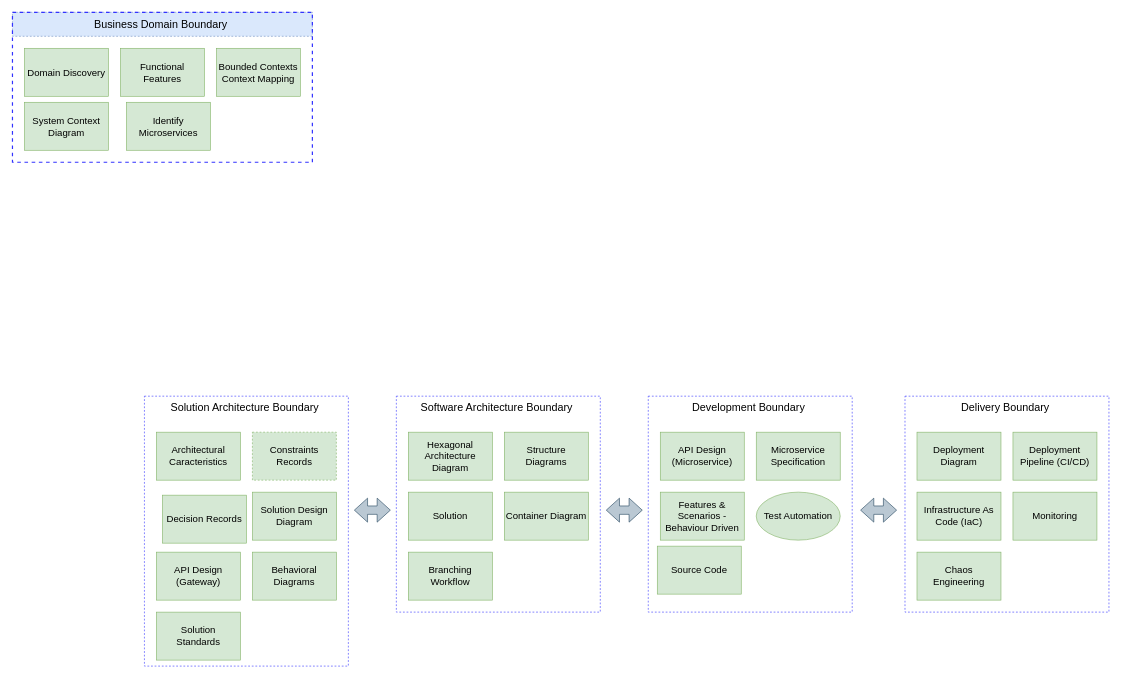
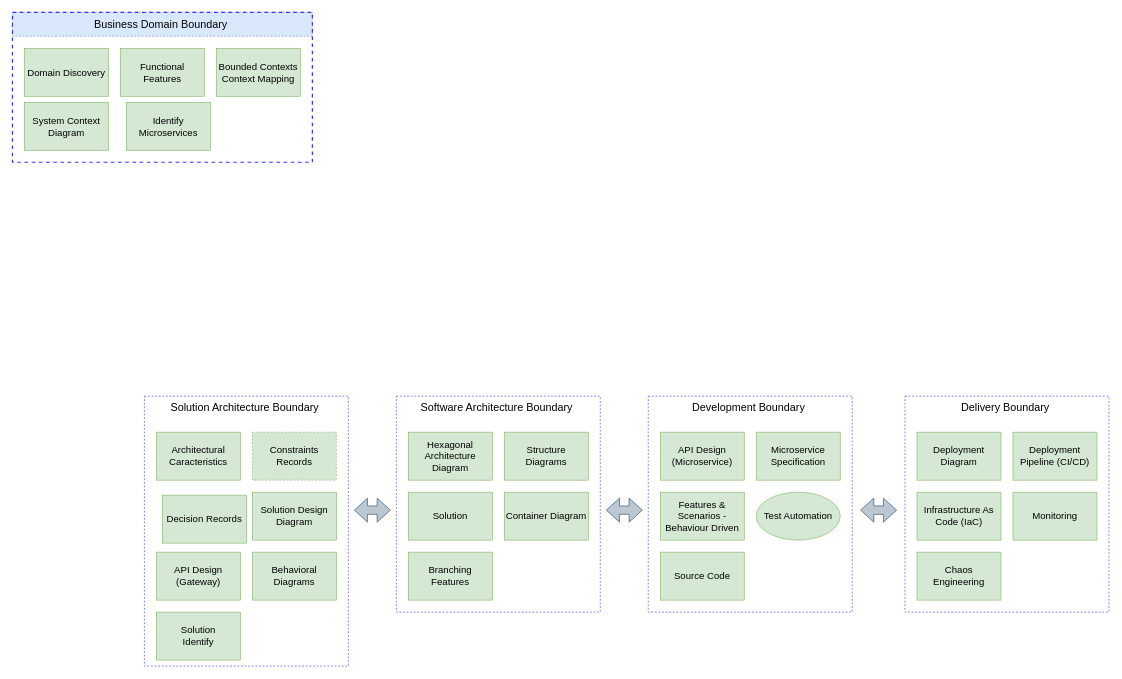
- <mxCell id="31" value="&lt;span style=&quot;font-size: 16px&quot;&gt;Source Code&lt;/span&gt;" style="rounded=0;whiteSpace=wrap;html=1;fillColor=#d5e8d4;strokeColor=#82b366;" parent="1" vertex="1"><mxGeometry x="1095" y="910" width="140" height="80" as="geometry" /></mxCell>
+ <mxCell id="31" value="&lt;span style=&quot;font-size: 16px&quot;&gt;Source Code&lt;/span&gt;" style="rounded=0;whiteSpace=wrap;html=1;fillColor=#d5e8d4;strokeColor=#82b366;" parent="1" vertex="1"><mxGeometry x="1100" y="920" width="140" height="80" as="geometry" /></mxCell>
- <mxCell id="24" value="&lt;span style=&quot;font-size: 16px&quot;&gt;Branching Workflow&lt;/span&gt;" style="rounded=0;whiteSpace=wrap;html=1;fillColor=#d5e8d4;strokeColor=#82b366;" parent="1" vertex="1"><mxGeometry x="680" y="920" width="140" height="80" as="geometry" /></mxCell>
+ <mxCell id="24" value="&lt;span style=&quot;font-size: 16px&quot;&gt;Branching Features&lt;/span&gt;" style="rounded=0;whiteSpace=wrap;html=1;fillColor=#d5e8d4;strokeColor=#82b366;" parent="1" vertex="1"><mxGeometry x="680" y="920" width="140" height="80" as="geometry" /></mxCell>
- <mxCell id="22" value="&lt;span style=&quot;font-size: 16px&quot;&gt;Solution&lt;br&gt;Standards&lt;/span&gt;" style="rounded=0;whiteSpace=wrap;html=1;fillColor=#d5e8d4;strokeColor=#82b366;" parent="1" vertex="1"><mxGeometry x="260" y="1020" width="140" height="80" as="geometry" /></mxCell>
+ <mxCell id="22" value="&lt;span style=&quot;font-size: 16px&quot;&gt;Solution&lt;br&gt;Identify&lt;/span&gt;" style="rounded=0;whiteSpace=wrap;html=1;fillColor=#d5e8d4;strokeColor=#82b366;" parent="1" vertex="1"><mxGeometry x="260" y="1020" width="140" height="80" as="geometry" /></mxCell>
